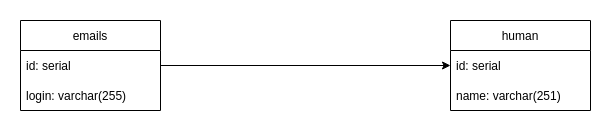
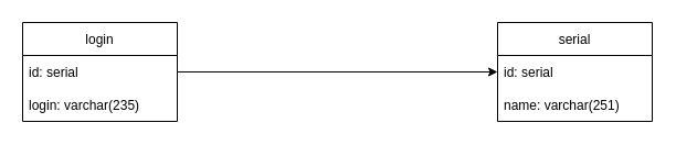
- <mxCell id="5" value="emails" style="swimlane;fontStyle=0;childLayout=stackLayout;horizontal=1;startSize=30;horizontalStack=0;resizeParent=1;resizeParentMax=0;resizeLast=0;collapsible=1;marginBottom=0;" parent="1" vertex="1"><mxGeometry x="20" y="20" width="140" height="90" as="geometry" /></mxCell>
+ <mxCell id="5" value="login" style="swimlane;fontStyle=0;childLayout=stackLayout;horizontal=1;startSize=30;horizontalStack=0;resizeParent=1;resizeParentMax=0;resizeLast=0;collapsible=1;marginBottom=0;" parent="1" vertex="1"><mxGeometry x="20" y="20" width="140" height="90" as="geometry" /></mxCell>
- <mxCell id="2" value="human" style="swimlane;fontStyle=0;childLayout=stackLayout;horizontal=1;startSize=30;horizontalStack=0;resizeParent=1;resizeParentMax=0;resizeLast=0;collapsible=1;marginBottom=0;" parent="1" vertex="1"><mxGeometry x="450" y="20" width="140" height="90" as="geometry" /></mxCell>
+ <mxCell id="2" value="serial" style="swimlane;fontStyle=0;childLayout=stackLayout;horizontal=1;startSize=30;horizontalStack=0;resizeParent=1;resizeParentMax=0;resizeLast=0;collapsible=1;marginBottom=0;" parent="1" vertex="1"><mxGeometry x="450" y="20" width="140" height="90" as="geometry" /></mxCell>
- <mxCell id="7" value="login: varchar(255)" style="text;strokeColor=none;fillColor=none;align=left;verticalAlign=middle;spacingLeft=4;spacingRight=4;overflow=hidden;points=[[0,0.5],[1,0.5]];portConstraint=eastwest;rotatable=0;" parent="5" vertex="1"><mxGeometry y="60" width="140" height="30" as="geometry" /></mxCell>
+ <mxCell id="7" value="login: varchar(235)" style="text;strokeColor=none;fillColor=none;align=left;verticalAlign=middle;spacingLeft=4;spacingRight=4;overflow=hidden;points=[[0,0.5],[1,0.5]];portConstraint=eastwest;rotatable=0;" parent="5" vertex="1"><mxGeometry y="60" width="140" height="30" as="geometry" /></mxCell>
